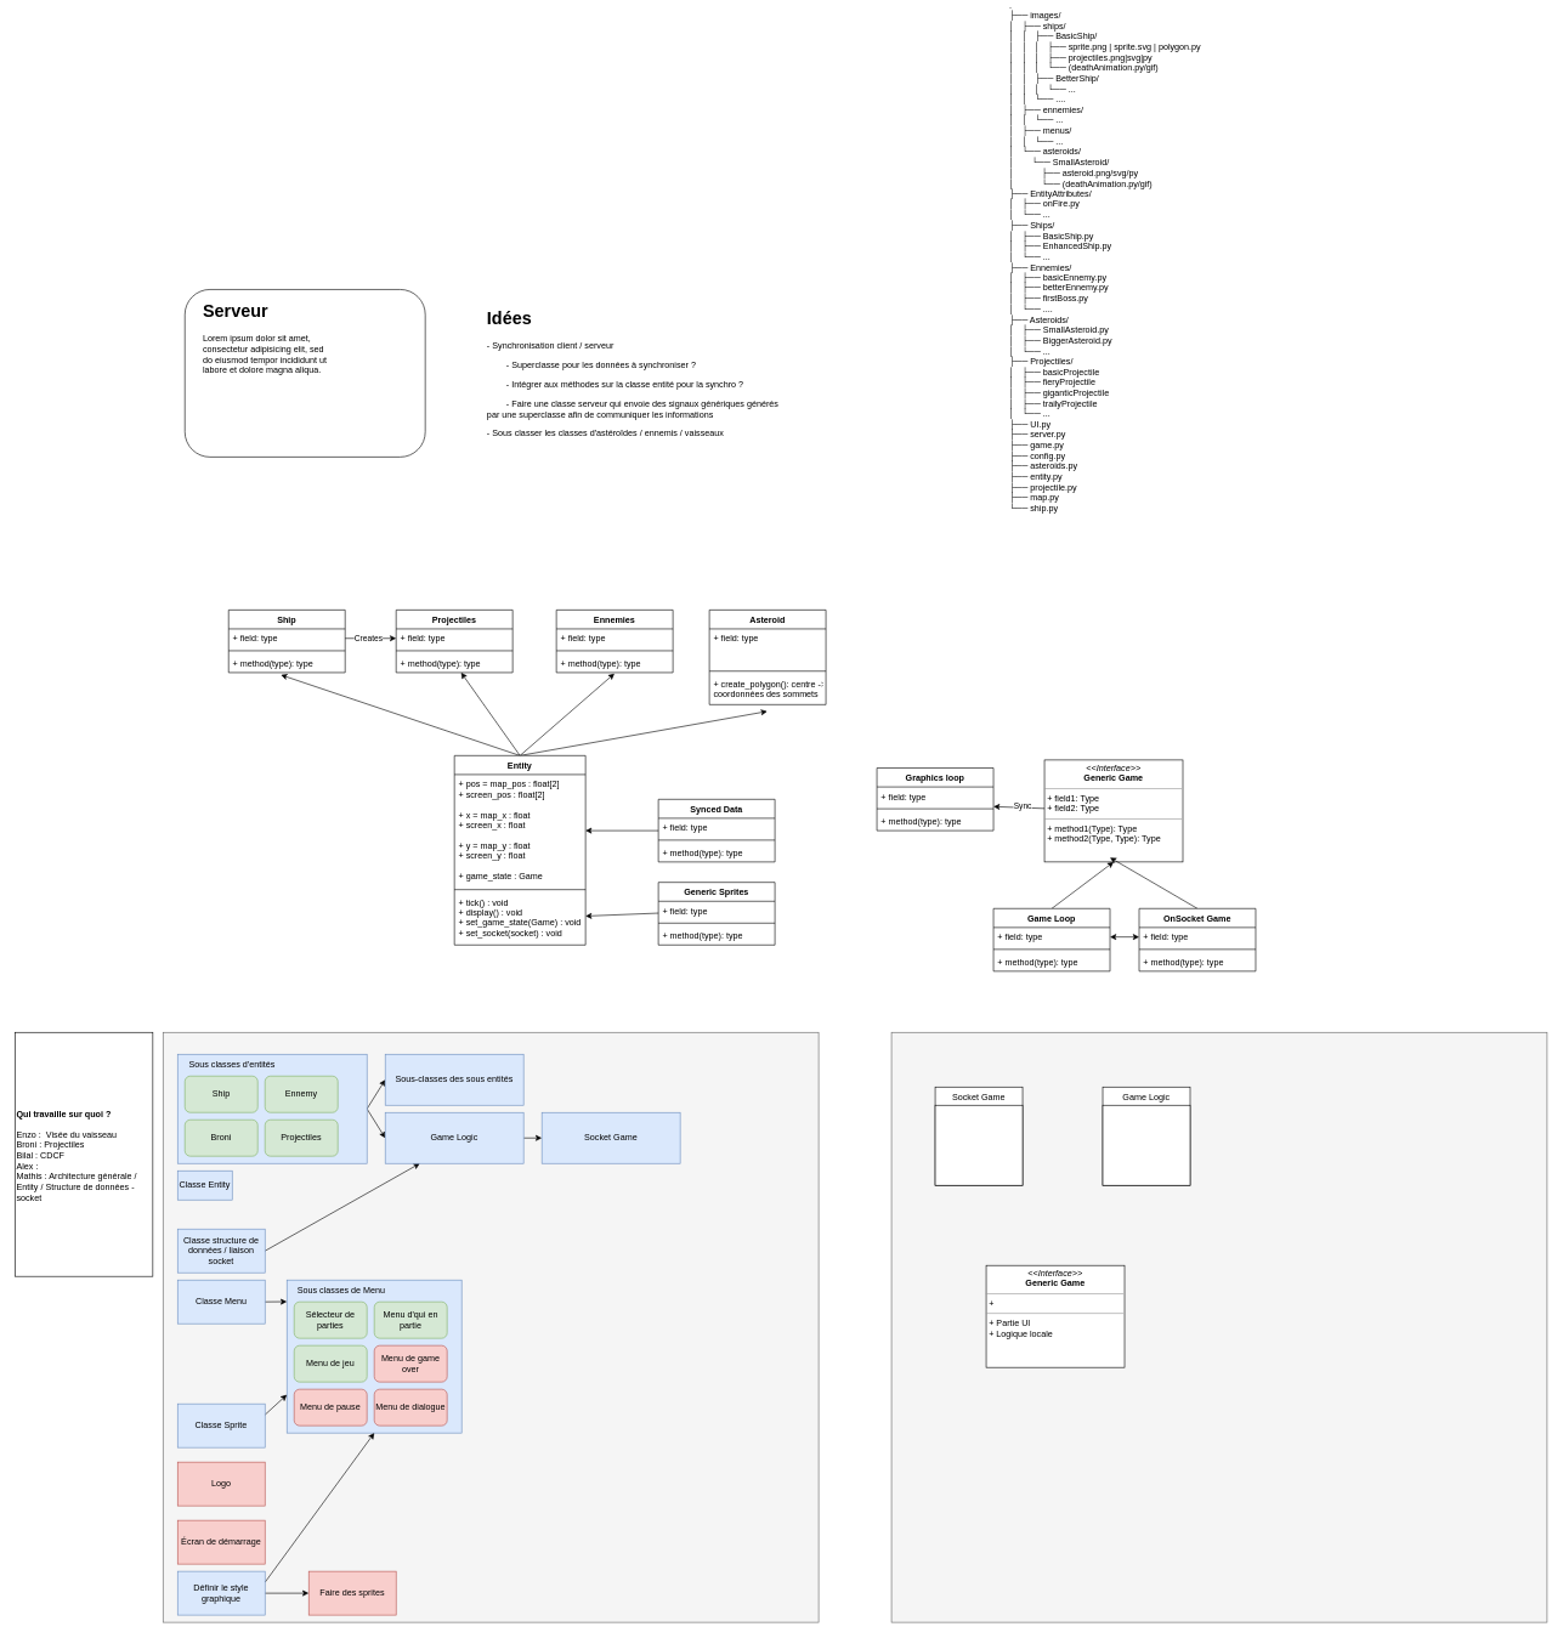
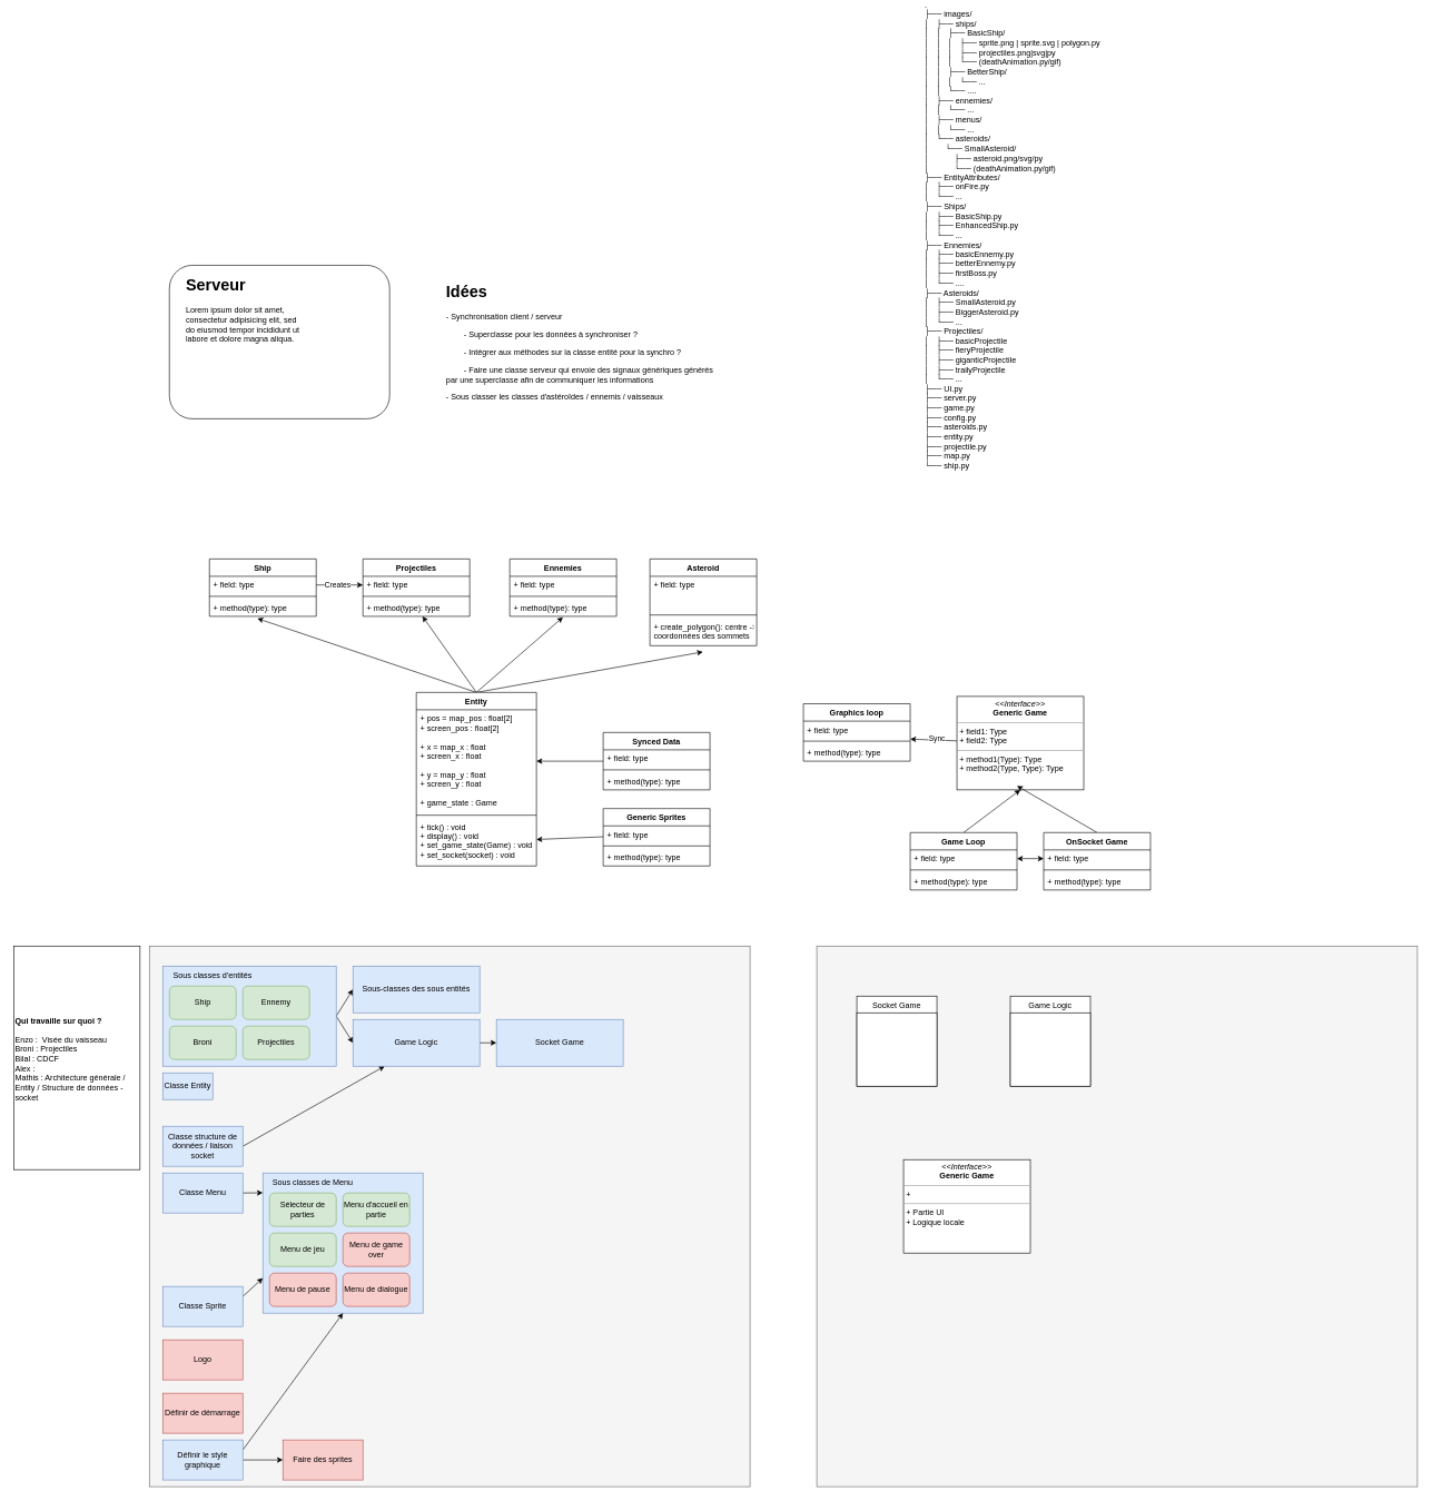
- <mxCell id="76" value="Menu d'qui en partie" style="rounded=1;whiteSpace=wrap;html=1;fillColor=#d5e8d4;strokeColor=#82b366;" parent="1" vertex="1"><mxGeometry x="513" y="1470" width="100" height="50" as="geometry" /></mxCell>
+ <mxCell id="76" value="Menu d'accueil en partie" style="rounded=1;whiteSpace=wrap;html=1;fillColor=#d5e8d4;strokeColor=#82b366;" parent="1" vertex="1"><mxGeometry x="513" y="1470" width="100" height="50" as="geometry" /></mxCell>
- <mxCell id="82" value="Écran de démarrage" style="rounded=0;whiteSpace=wrap;html=1;fillColor=#f8cecc;strokeColor=#b85450;" parent="1" vertex="1"><mxGeometry x="243" y="1770" width="120" height="60" as="geometry" /></mxCell>
+ <mxCell id="82" value="Définir de démarrage" style="rounded=0;whiteSpace=wrap;html=1;fillColor=#f8cecc;strokeColor=#b85450;" parent="1" vertex="1"><mxGeometry x="243" y="1770" width="120" height="60" as="geometry" /></mxCell>
